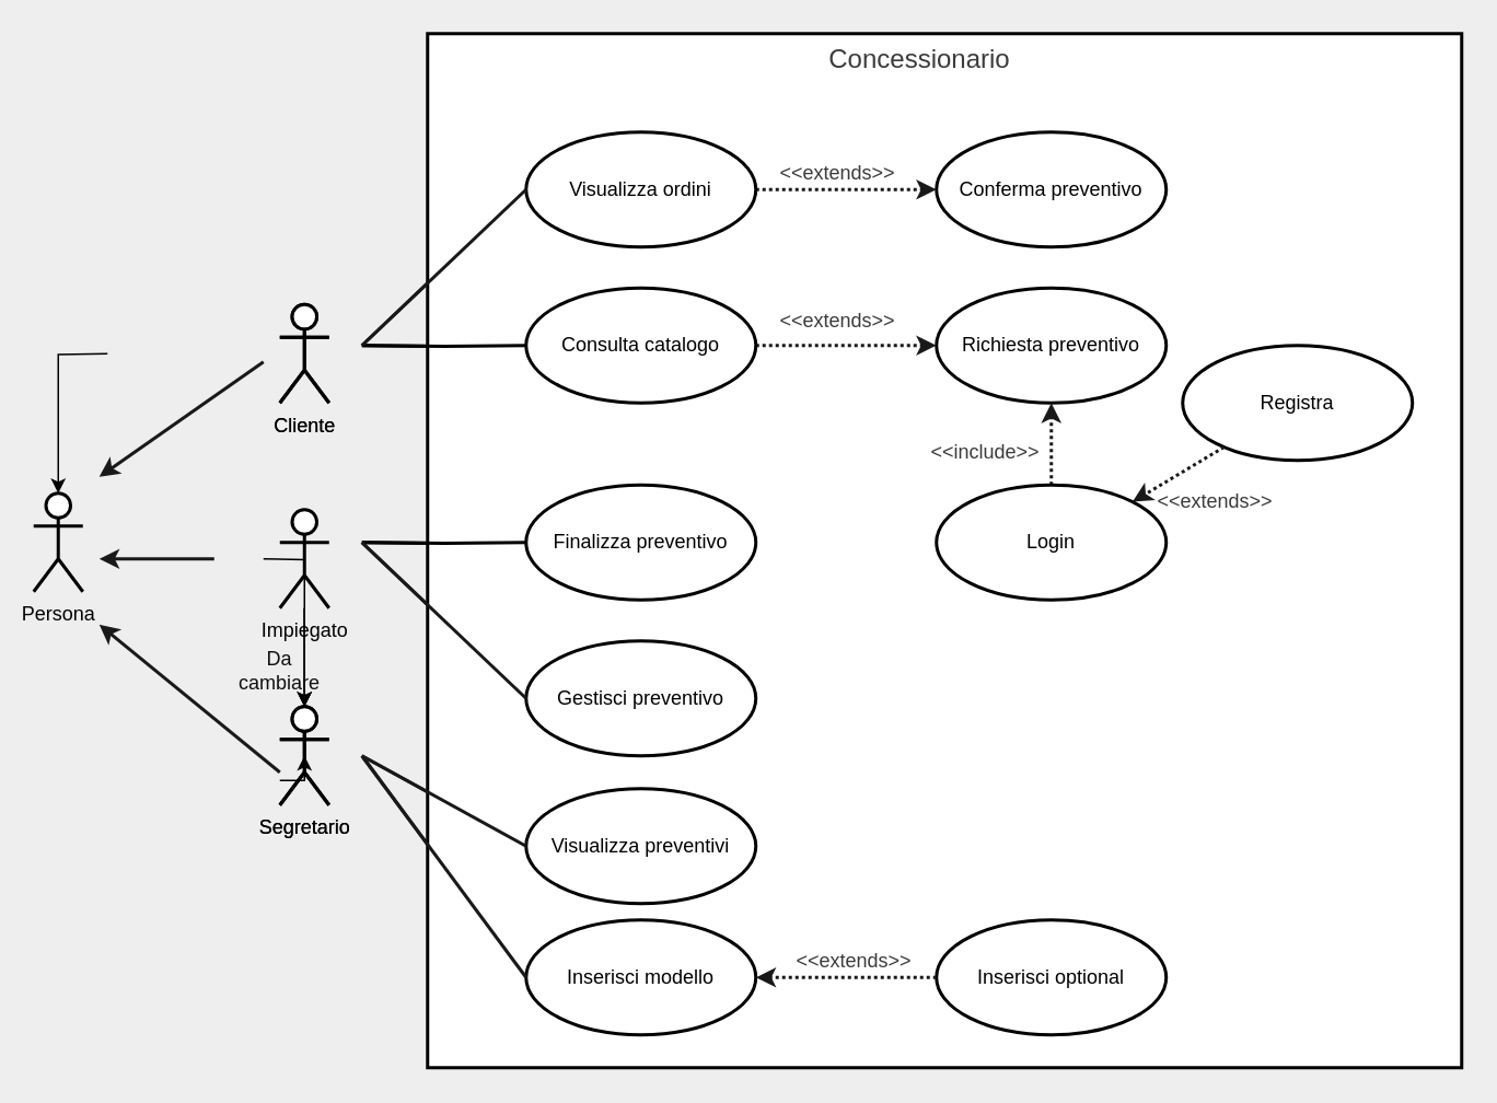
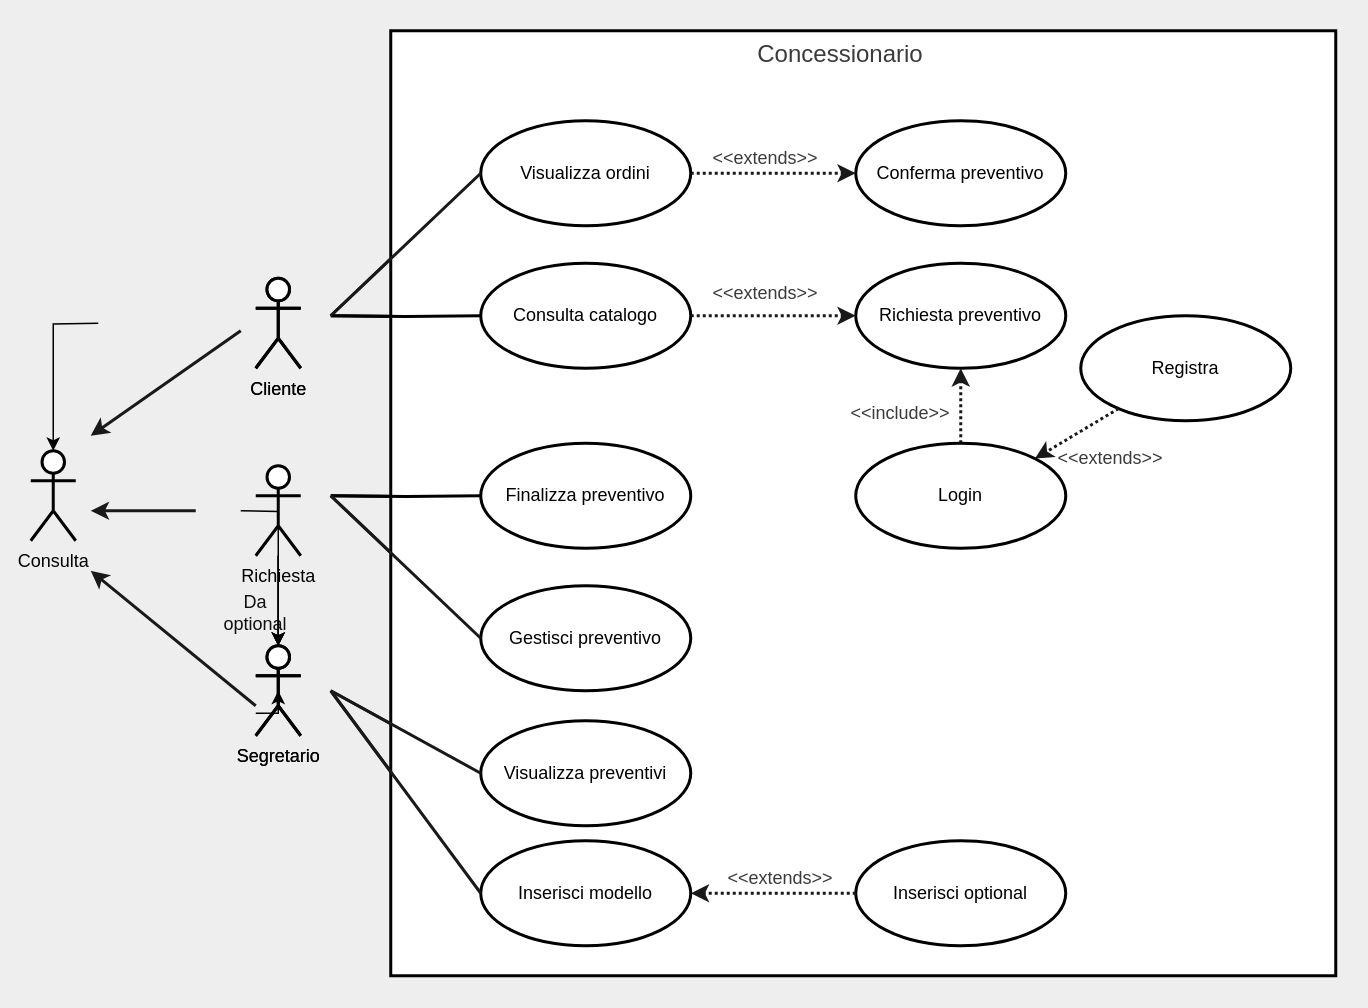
- <mxCell id="73" value="Persona&lt;br&gt;" style="shape=umlActor;verticalLabelPosition=bottom;verticalAlign=top;html=1;strokeColor=#000000;strokeWidth=2;fontColor=#000000;fillColor=#FFFFFF;" parent="1" vertex="1"><mxGeometry x="20" y="300" width="30" height="60" as="geometry" /></mxCell>
+ <mxCell id="73" value="Consulta&lt;br&gt;" style="shape=umlActor;verticalLabelPosition=bottom;verticalAlign=top;html=1;strokeColor=#000000;strokeWidth=2;fontColor=#000000;fillColor=#FFFFFF;" parent="1" vertex="1"><mxGeometry x="20" y="300" width="30" height="60" as="geometry" /></mxCell>
- <mxCell id="11" value="Impiegato" style="shape=umlActor;verticalLabelPosition=bottom;verticalAlign=top;html=1;strokeColor=#000000;strokeWidth=2;fontColor=#000000;fillColor=#FFFFFF;" parent="1" vertex="1"><mxGeometry x="170" y="310" width="30" height="60" as="geometry" /></mxCell>
+ <mxCell id="11" value="Richiesta" style="shape=umlActor;verticalLabelPosition=bottom;verticalAlign=top;html=1;strokeColor=#000000;strokeWidth=2;fontColor=#000000;fillColor=#FFFFFF;" parent="1" vertex="1"><mxGeometry x="170" y="310" width="30" height="60" as="geometry" /></mxCell>
- <mxCell id="75" value="&lt;font color=&quot;#0f0f0f&quot;&gt;Da cambiare&lt;/font&gt;" style="text;html=1;strokeColor=none;fillColor=none;align=center;verticalAlign=middle;whiteSpace=wrap;rounded=0;" vertex="1" parent="1"><mxGeometry x="140" y="340" width="60" height="135" as="geometry" /></mxCell>
+ <mxCell id="75" value="&lt;font color=&quot;#0f0f0f&quot;&gt;Da optional&lt;/font&gt;" style="text;html=1;strokeColor=none;fillColor=none;align=center;verticalAlign=middle;whiteSpace=wrap;rounded=0;" vertex="1" parent="1"><mxGeometry x="140" y="340" width="60" height="135" as="geometry" /></mxCell>
